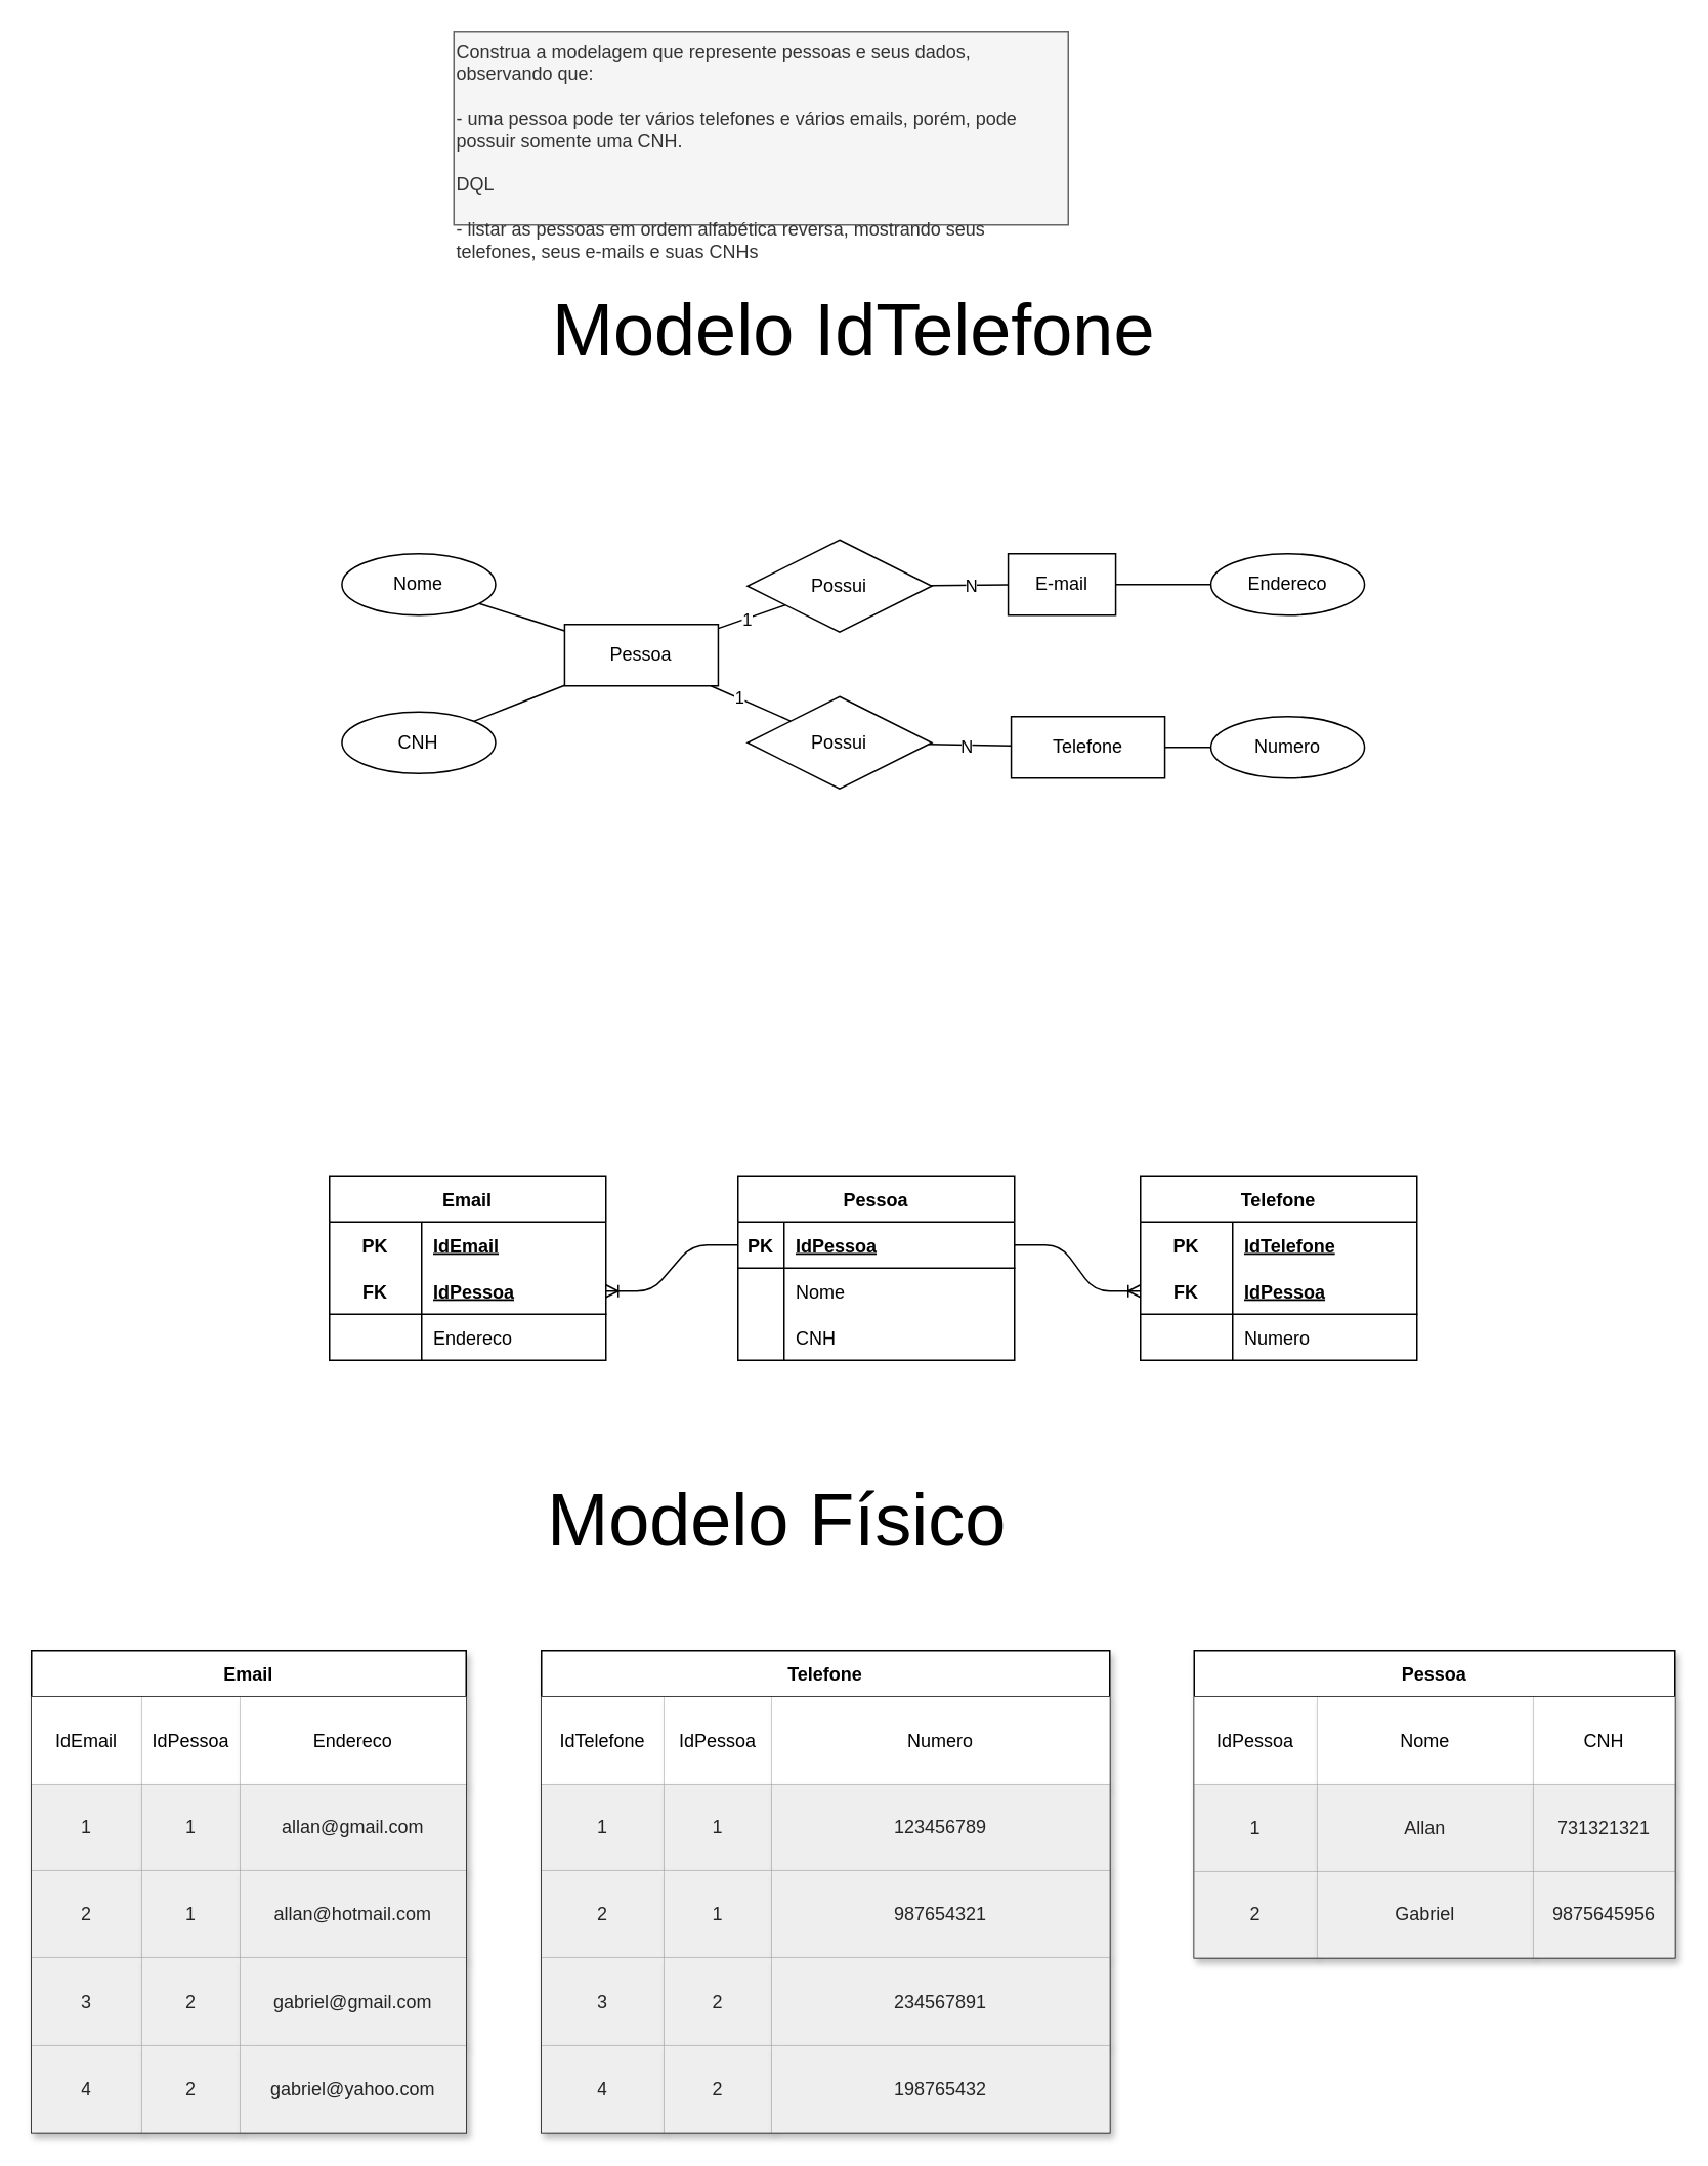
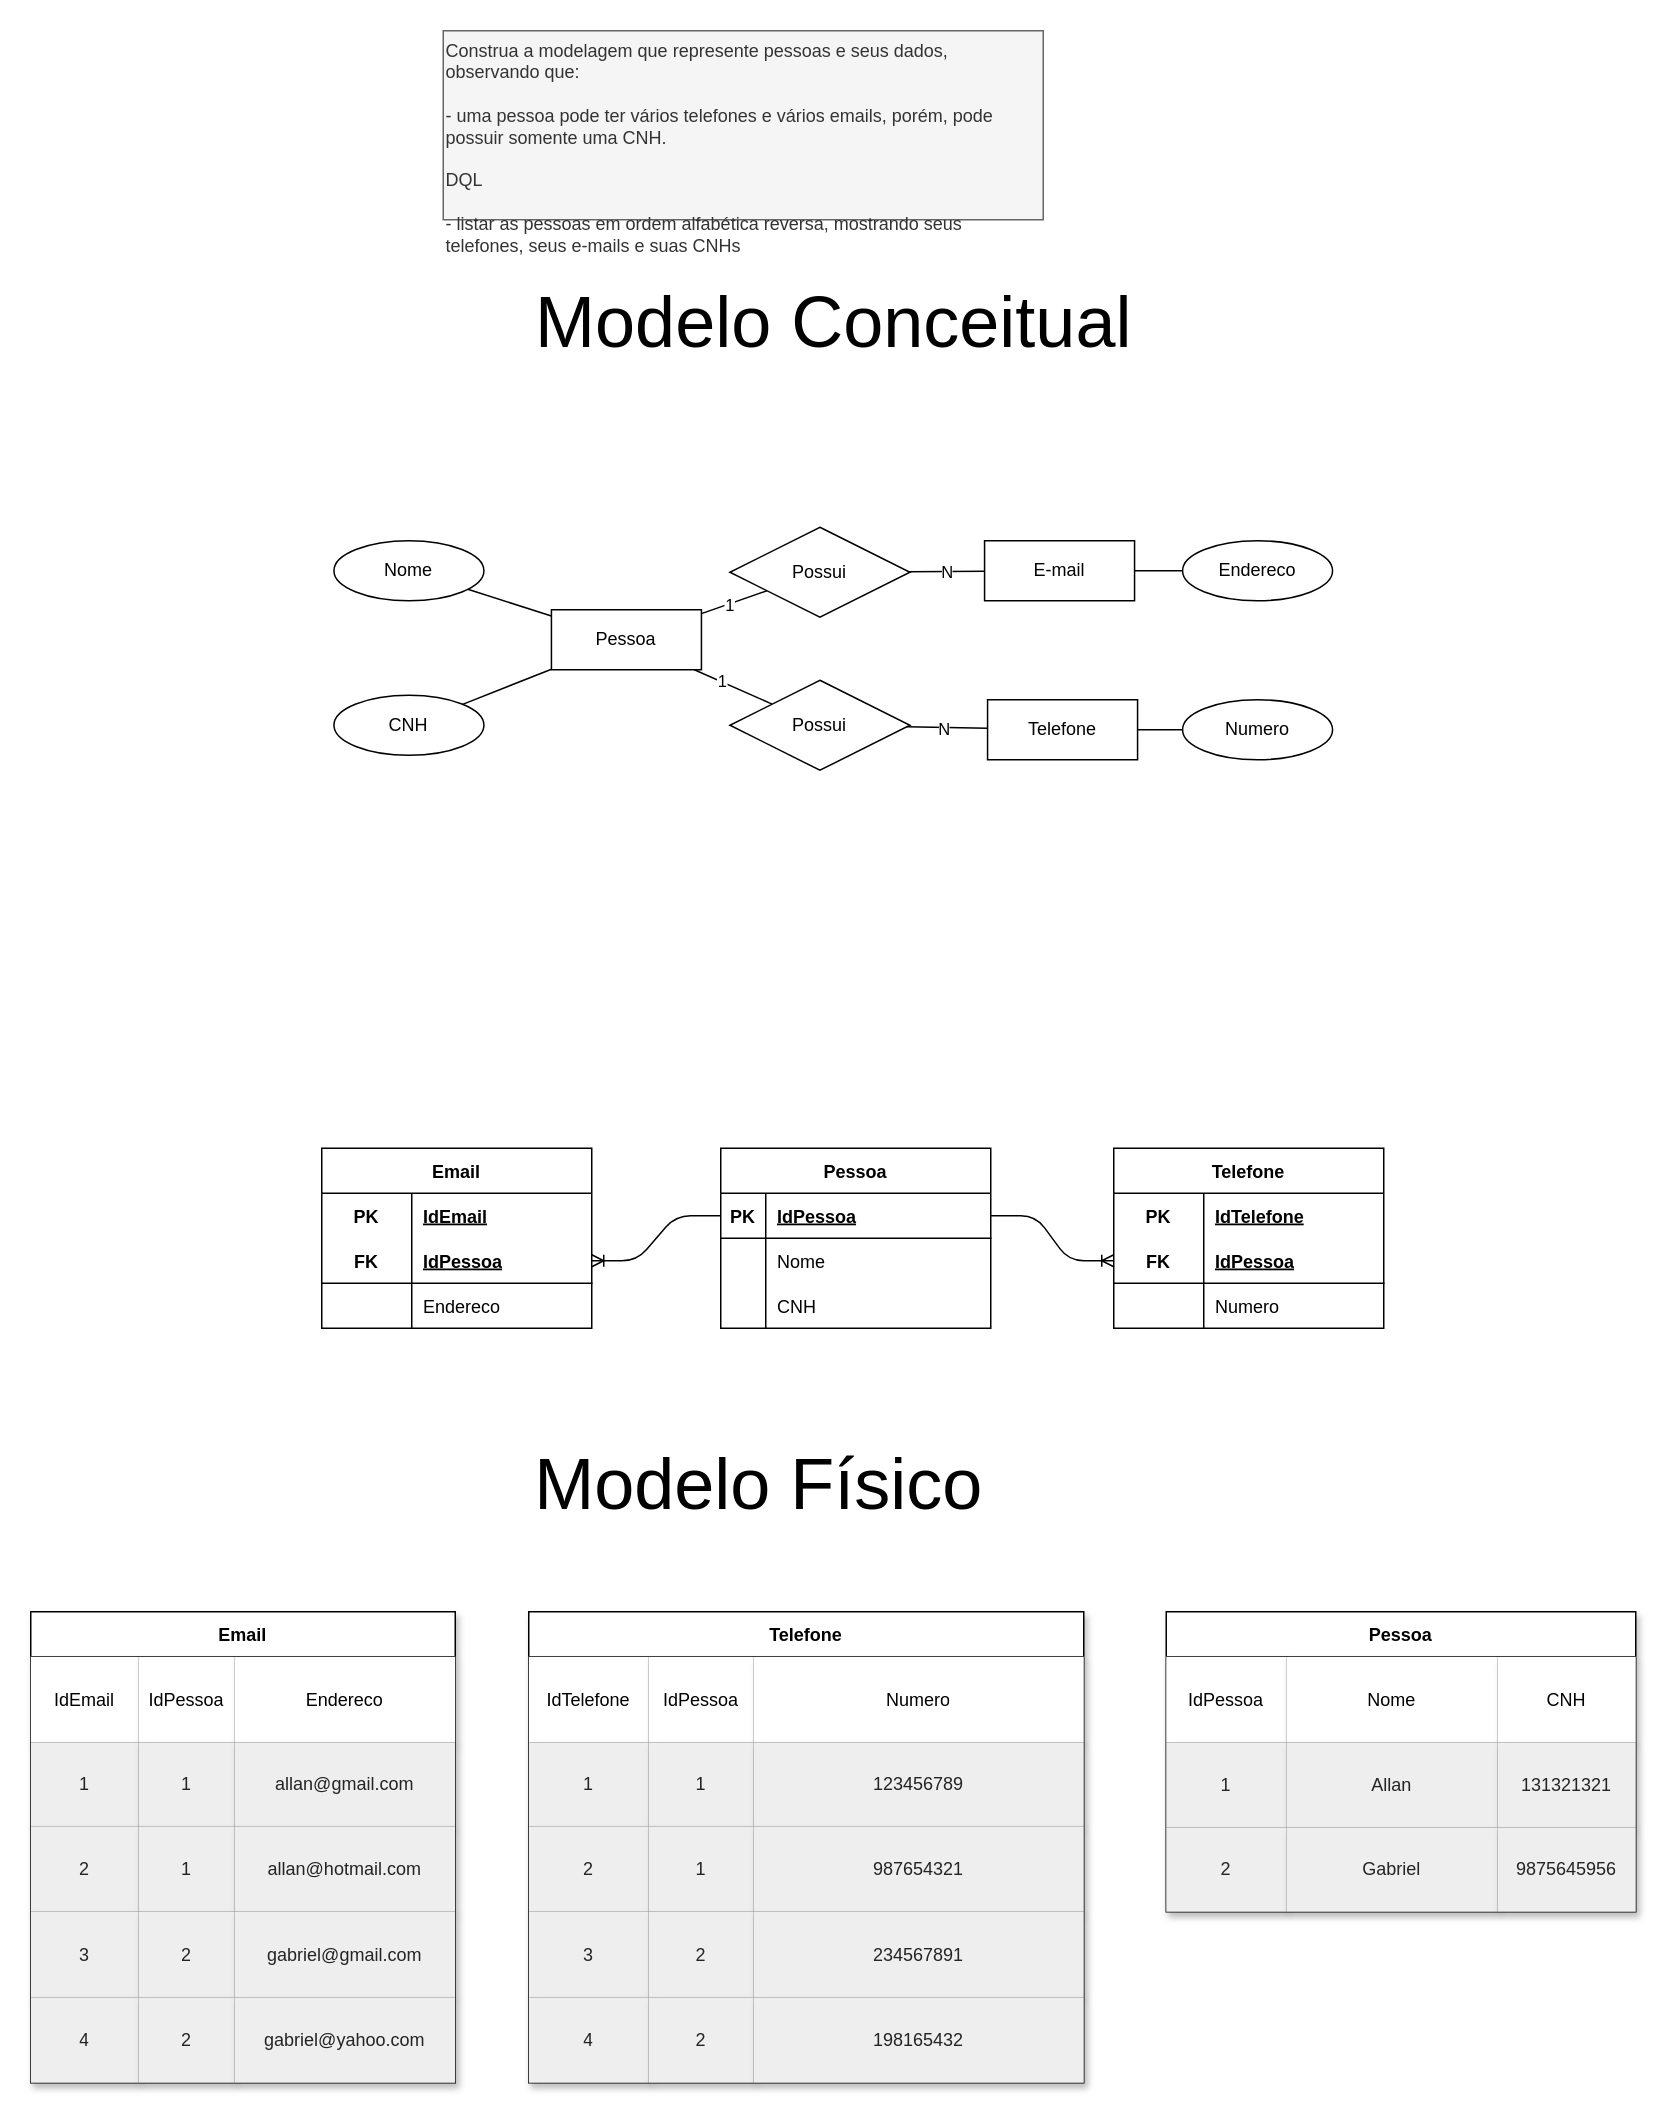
- <mxCell id="2" value="Modelo IdTelefone" style="text;html=1;align=center;verticalAlign=middle;resizable=0;points=[];autosize=1;strokeColor=none;fillColor=none;fontSize=48;" parent="1" vertex="1"><mxGeometry x="345" y="179" width="420" height="70" as="geometry" /></mxCell>
+ <mxCell id="2" value="Modelo Conceitual" style="text;html=1;align=center;verticalAlign=middle;resizable=0;points=[];autosize=1;strokeColor=none;fillColor=none;fontSize=48;" parent="1" vertex="1"><mxGeometry x="345" y="179" width="420" height="70" as="geometry" /></mxCell>
- <mxCell id="40" value="E-mail" style="whiteSpace=wrap;html=1;align=center;" parent="1" vertex="1"><mxGeometry x="655.88" y="360" width="70" height="40" as="geometry" /></mxCell>
+ <mxCell id="40" value="E-mail" style="whiteSpace=wrap;html=1;align=center;" parent="1" vertex="1"><mxGeometry x="655.88" y="360" width="100" height="40" as="geometry" /></mxCell>
- <mxCell id="33" value="731321321" style="shape=partialRectangle;html=1;whiteSpace=wrap;connectable=0;top=0;left=0;bottom=0;right=0;overflow=hidden;shadow=1;labelBackgroundColor=none;fillColor=#eeeeee;strokeColor=#36393d;fontColor=#252323;" parent="30" vertex="1"><mxGeometry x="221" width="92" height="57" as="geometry"><mxRectangle width="92" height="57" as="alternateBounds" /></mxGeometry></mxCell>
+ <mxCell id="33" value="131321321" style="shape=partialRectangle;html=1;whiteSpace=wrap;connectable=0;top=0;left=0;bottom=0;right=0;overflow=hidden;shadow=1;labelBackgroundColor=none;fillColor=#eeeeee;strokeColor=#36393d;fontColor=#252323;" parent="30" vertex="1"><mxGeometry x="221" width="92" height="57" as="geometry"><mxRectangle width="92" height="57" as="alternateBounds" /></mxGeometry></mxCell>
- <mxCell id="112" value="198765432" style="shape=partialRectangle;html=1;whiteSpace=wrap;connectable=0;top=0;left=0;bottom=0;right=0;overflow=hidden;shadow=1;labelBackgroundColor=none;fillColor=#eeeeee;strokeColor=#36393d;fontColor=#252323;" parent="109" vertex="1"><mxGeometry x="150" width="220" height="57" as="geometry"><mxRectangle width="220" height="57" as="alternateBounds" /></mxGeometry></mxCell>
+ <mxCell id="112" value="198165432" style="shape=partialRectangle;html=1;whiteSpace=wrap;connectable=0;top=0;left=0;bottom=0;right=0;overflow=hidden;shadow=1;labelBackgroundColor=none;fillColor=#eeeeee;strokeColor=#36393d;fontColor=#252323;" parent="109" vertex="1"><mxGeometry x="150" width="220" height="57" as="geometry"><mxRectangle width="220" height="57" as="alternateBounds" /></mxGeometry></mxCell>
